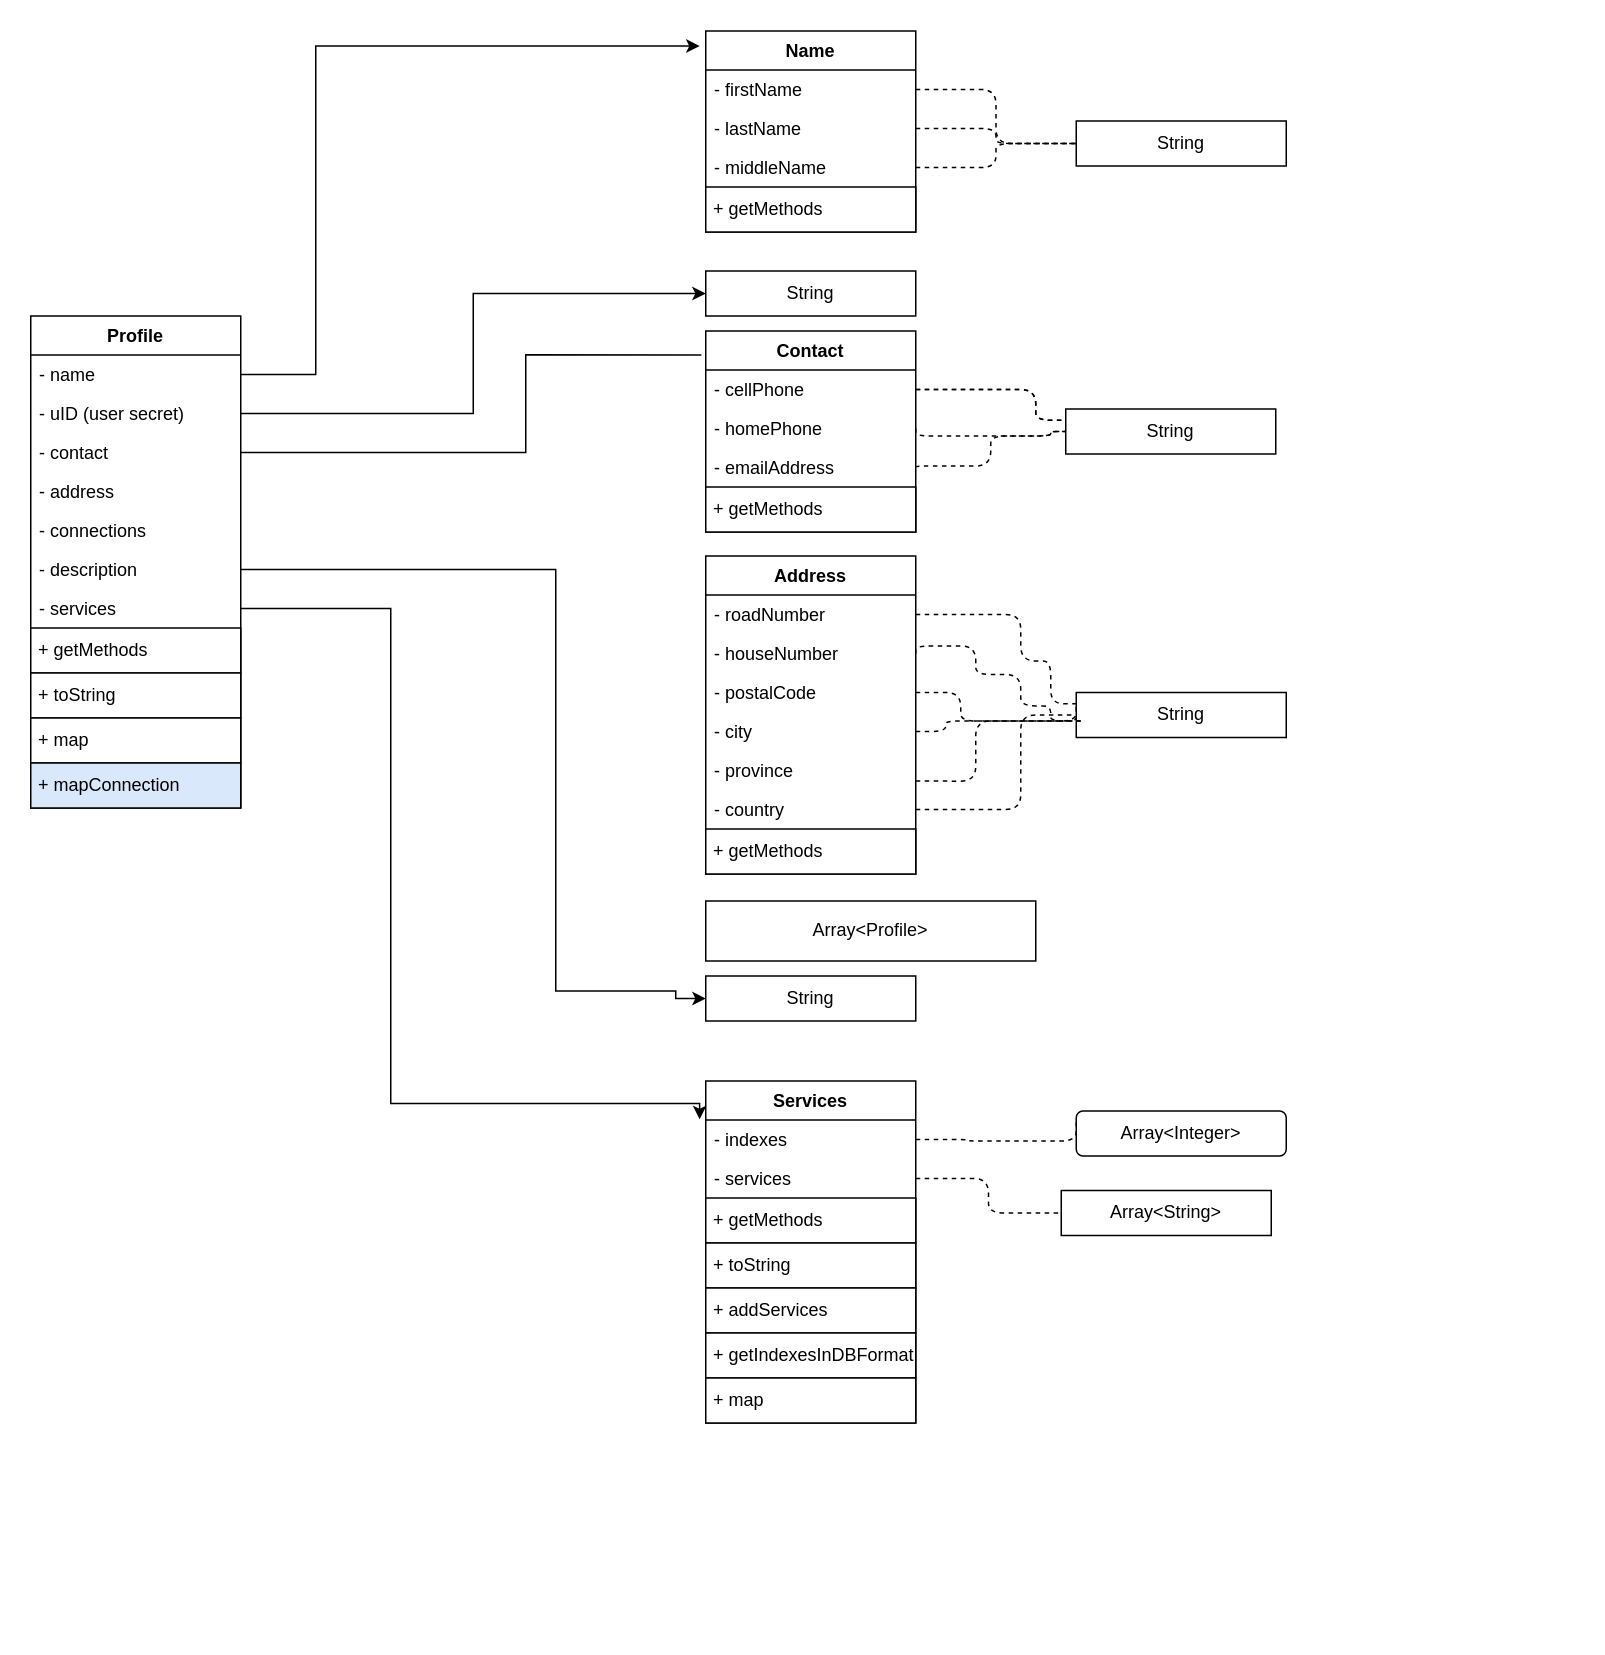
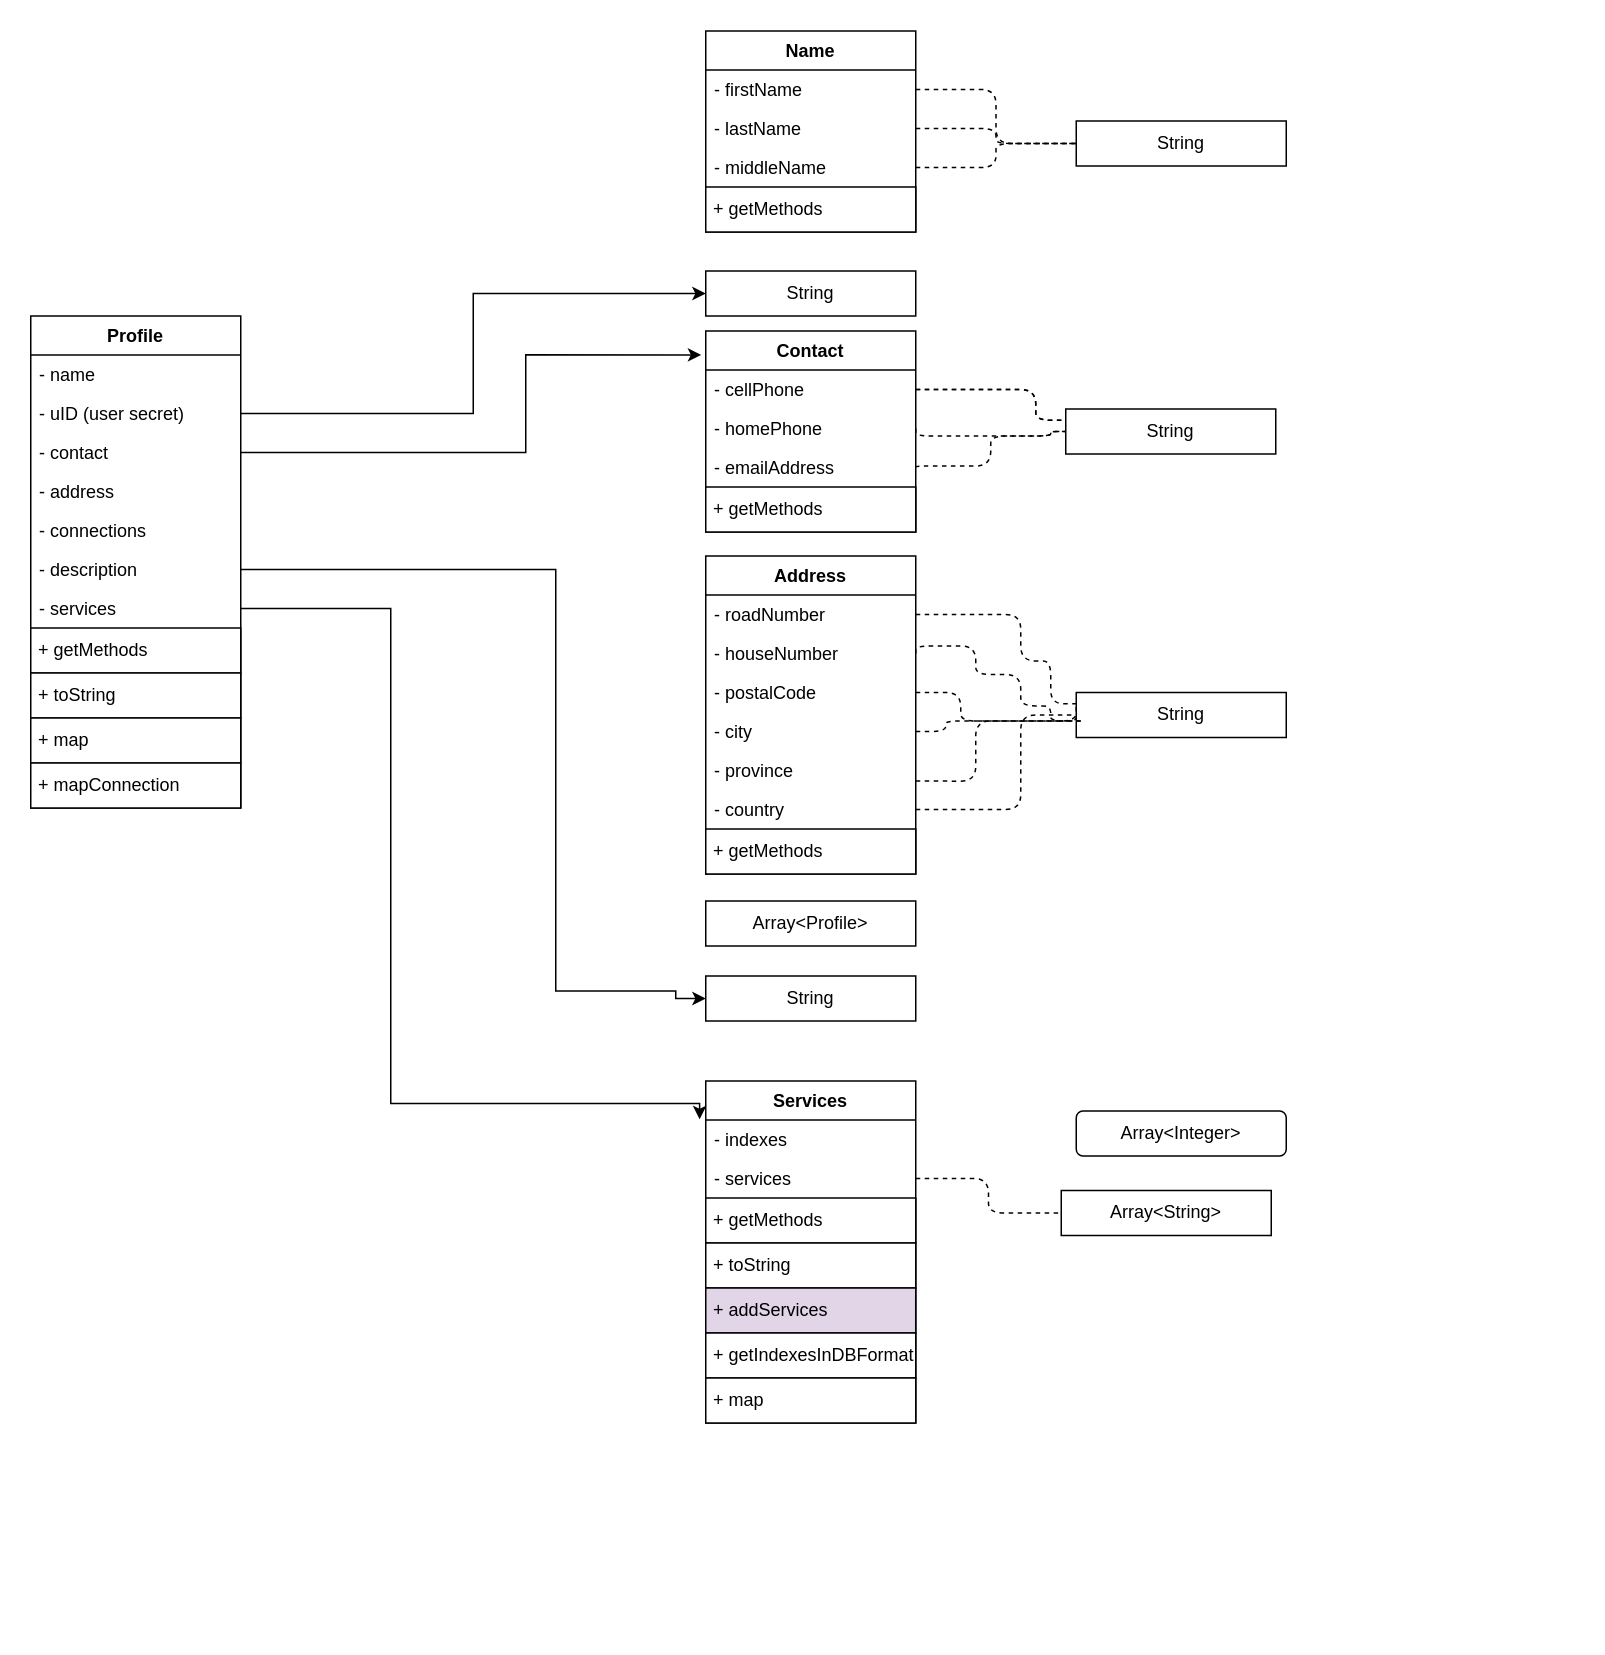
- <mxCell id="34" value="" style="endArrow=classic;html=1;exitX=1;exitY=0.5;exitDx=0;exitDy=0;rounded=0;entryX=-0.029;entryY=0.075;entryDx=0;entryDy=0;entryPerimeter=0;edgeStyle=orthogonalEdgeStyle;" parent="1" source="18" target="29" edge="1"><mxGeometry width="50" height="50" relative="1" as="geometry"><mxPoint x="270" y="190" as="sourcePoint" /><mxPoint x="386" y="159" as="targetPoint" /><Array as="points"><mxPoint x="210" y="249" /><mxPoint x="210" y="30" /><mxPoint x="446" y="30" /></Array></mxGeometry></mxCell>
- <mxCell id="2" style="edgeStyle=orthogonalEdgeStyle;rounded=0;orthogonalLoop=1;jettySize=auto;html=1;exitX=1;exitY=0.5;exitDx=0;exitDy=0;entryX=-0.021;entryY=0.119;entryDx=0;entryDy=0;entryPerimeter=0;endArrow=none;" parent="1" source="20" target="12" edge="1"><mxGeometry relative="1" as="geometry"><mxPoint x="360" y="360" as="targetPoint" /><Array as="points"><mxPoint x="350" y="301" /><mxPoint x="350" y="236" /></Array></mxGeometry></mxCell>
+ <mxCell id="2" style="edgeStyle=orthogonalEdgeStyle;rounded=0;orthogonalLoop=1;jettySize=auto;html=1;exitX=1;exitY=0.5;exitDx=0;exitDy=0;entryX=-0.021;entryY=0.119;entryDx=0;entryDy=0;entryPerimeter=0;" parent="1" source="20" target="12" edge="1"><mxGeometry relative="1" as="geometry"><mxPoint x="360" y="360" as="targetPoint" /><Array as="points"><mxPoint x="350" y="301" /><mxPoint x="350" y="236" /></Array></mxGeometry></mxCell>
- <mxCell id="28" value="&amp;nbsp;+ mapConnection" style="rounded=0;whiteSpace=wrap;html=1;align=left;fillColor=#dae8fc;" vertex="1" parent="17"><mxGeometry y="298" width="140" height="30" as="geometry" /></mxCell>
+ <mxCell id="28" value="&amp;nbsp;+ mapConnection" style="rounded=0;whiteSpace=wrap;html=1;align=left;" vertex="1" parent="17"><mxGeometry y="298" width="140" height="30" as="geometry" /></mxCell>
- <mxCell id="47" value="Array&amp;lt;Profile&amp;gt;" style="rounded=0;whiteSpace=wrap;html=1;" vertex="1" parent="1"><mxGeometry x="470" y="600" width="220" height="40" as="geometry" /></mxCell>
+ <mxCell id="47" value="Array&amp;lt;Profile&amp;gt;" style="rounded=0;whiteSpace=wrap;html=1;" vertex="1" parent="1"><mxGeometry x="470" y="600" width="140" height="30" as="geometry" /></mxCell>
- <mxCell id="66" value="" style="endArrow=none;dashed=1;html=1;edgeStyle=orthogonalEdgeStyle;exitX=1;exitY=0.5;exitDx=0;exitDy=0;entryX=0;entryY=0.25;entryDx=0;entryDy=0;" edge="1" parent="1" source="37" target="68"><mxGeometry width="50" height="50" relative="1" as="geometry"><mxPoint x="620" y="760" as="sourcePoint" /><mxPoint x="680" y="760" as="targetPoint" /><Array as="points"><mxPoint x="645" y="759" /><mxPoint x="645" y="760" /><mxPoint x="717" y="760" /></Array></mxGeometry></mxCell>
- <mxCell id="41" value="&amp;nbsp;+ addServices" style="rounded=0;whiteSpace=wrap;html=1;align=left;" vertex="1" parent="36"><mxGeometry y="138" width="140" height="30" as="geometry" /></mxCell>
+ <mxCell id="41" value="&amp;nbsp;+ addServices" style="rounded=0;whiteSpace=wrap;html=1;align=left;fillColor=#e1d5e7;" vertex="1" parent="36"><mxGeometry y="138" width="140" height="30" as="geometry" /></mxCell>
